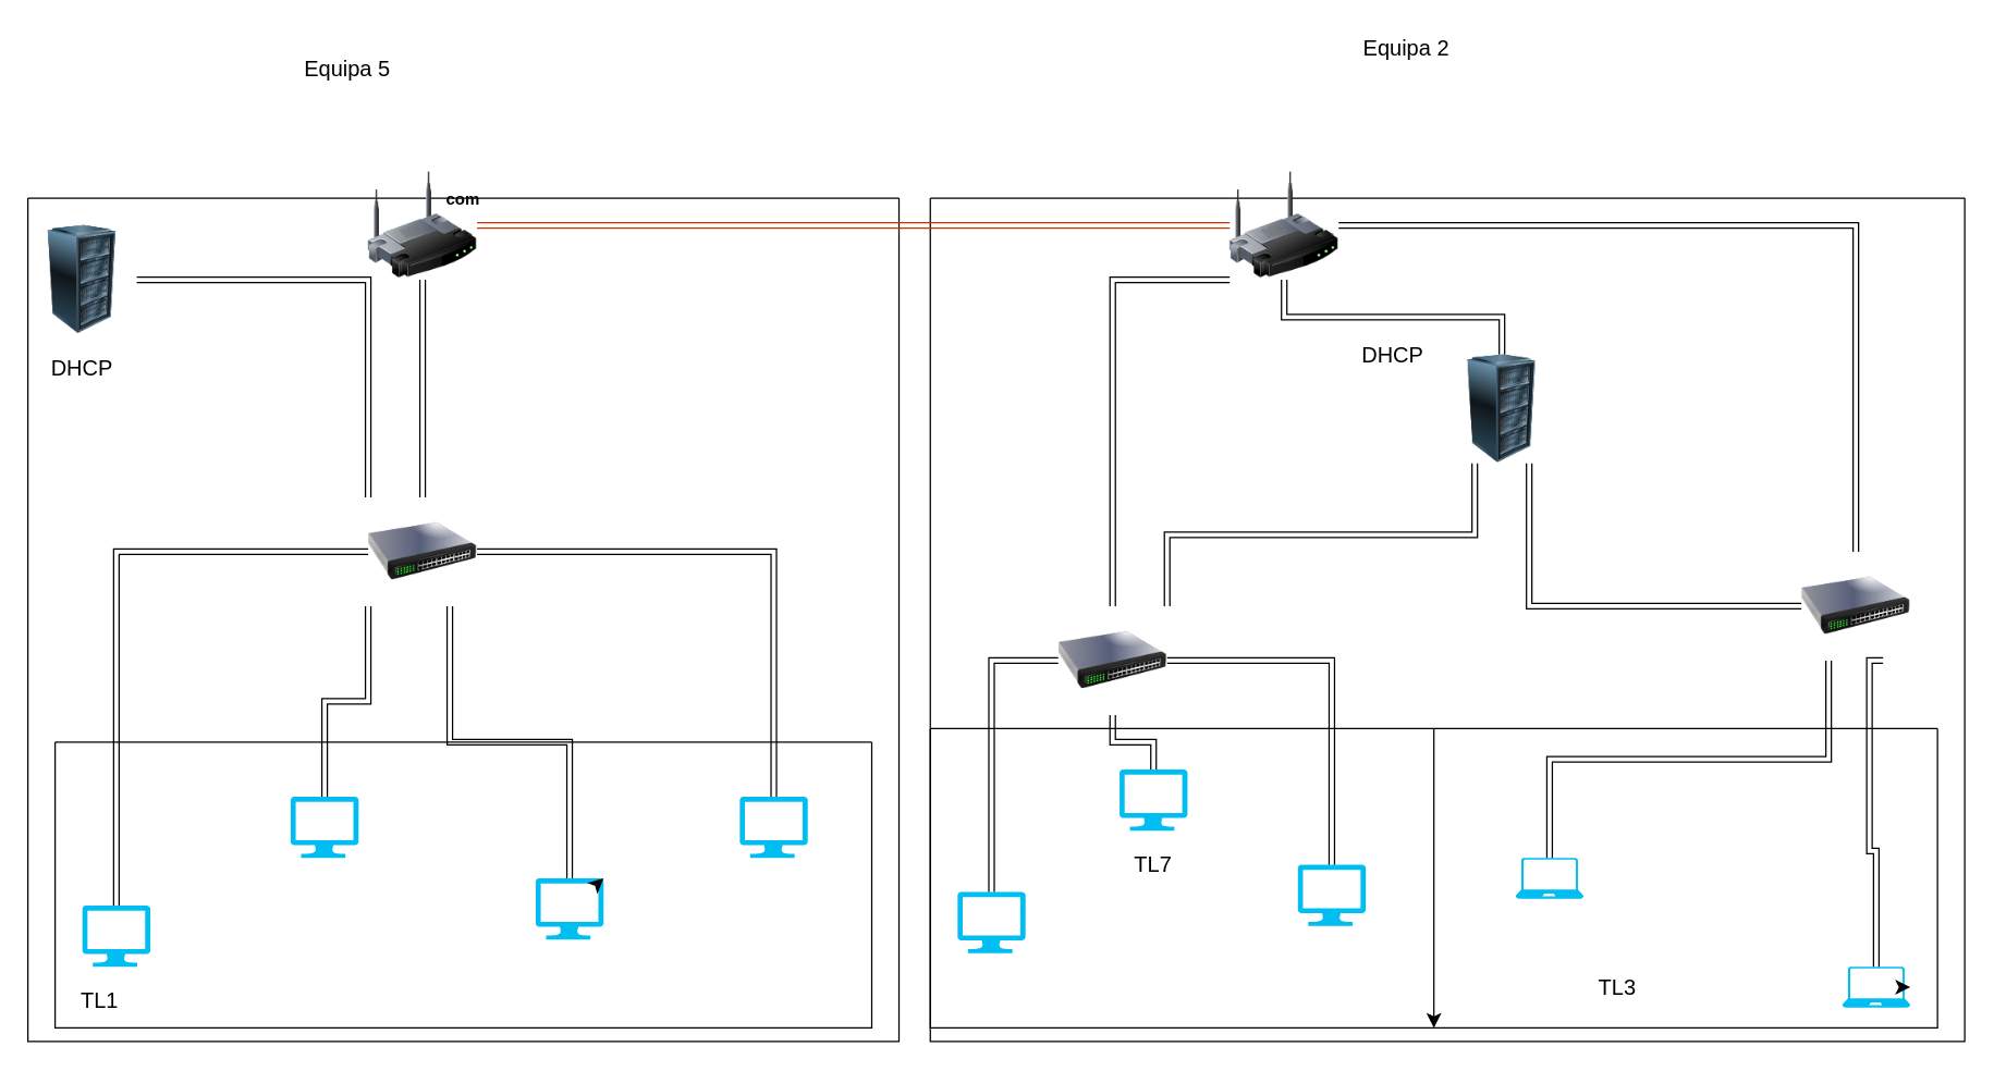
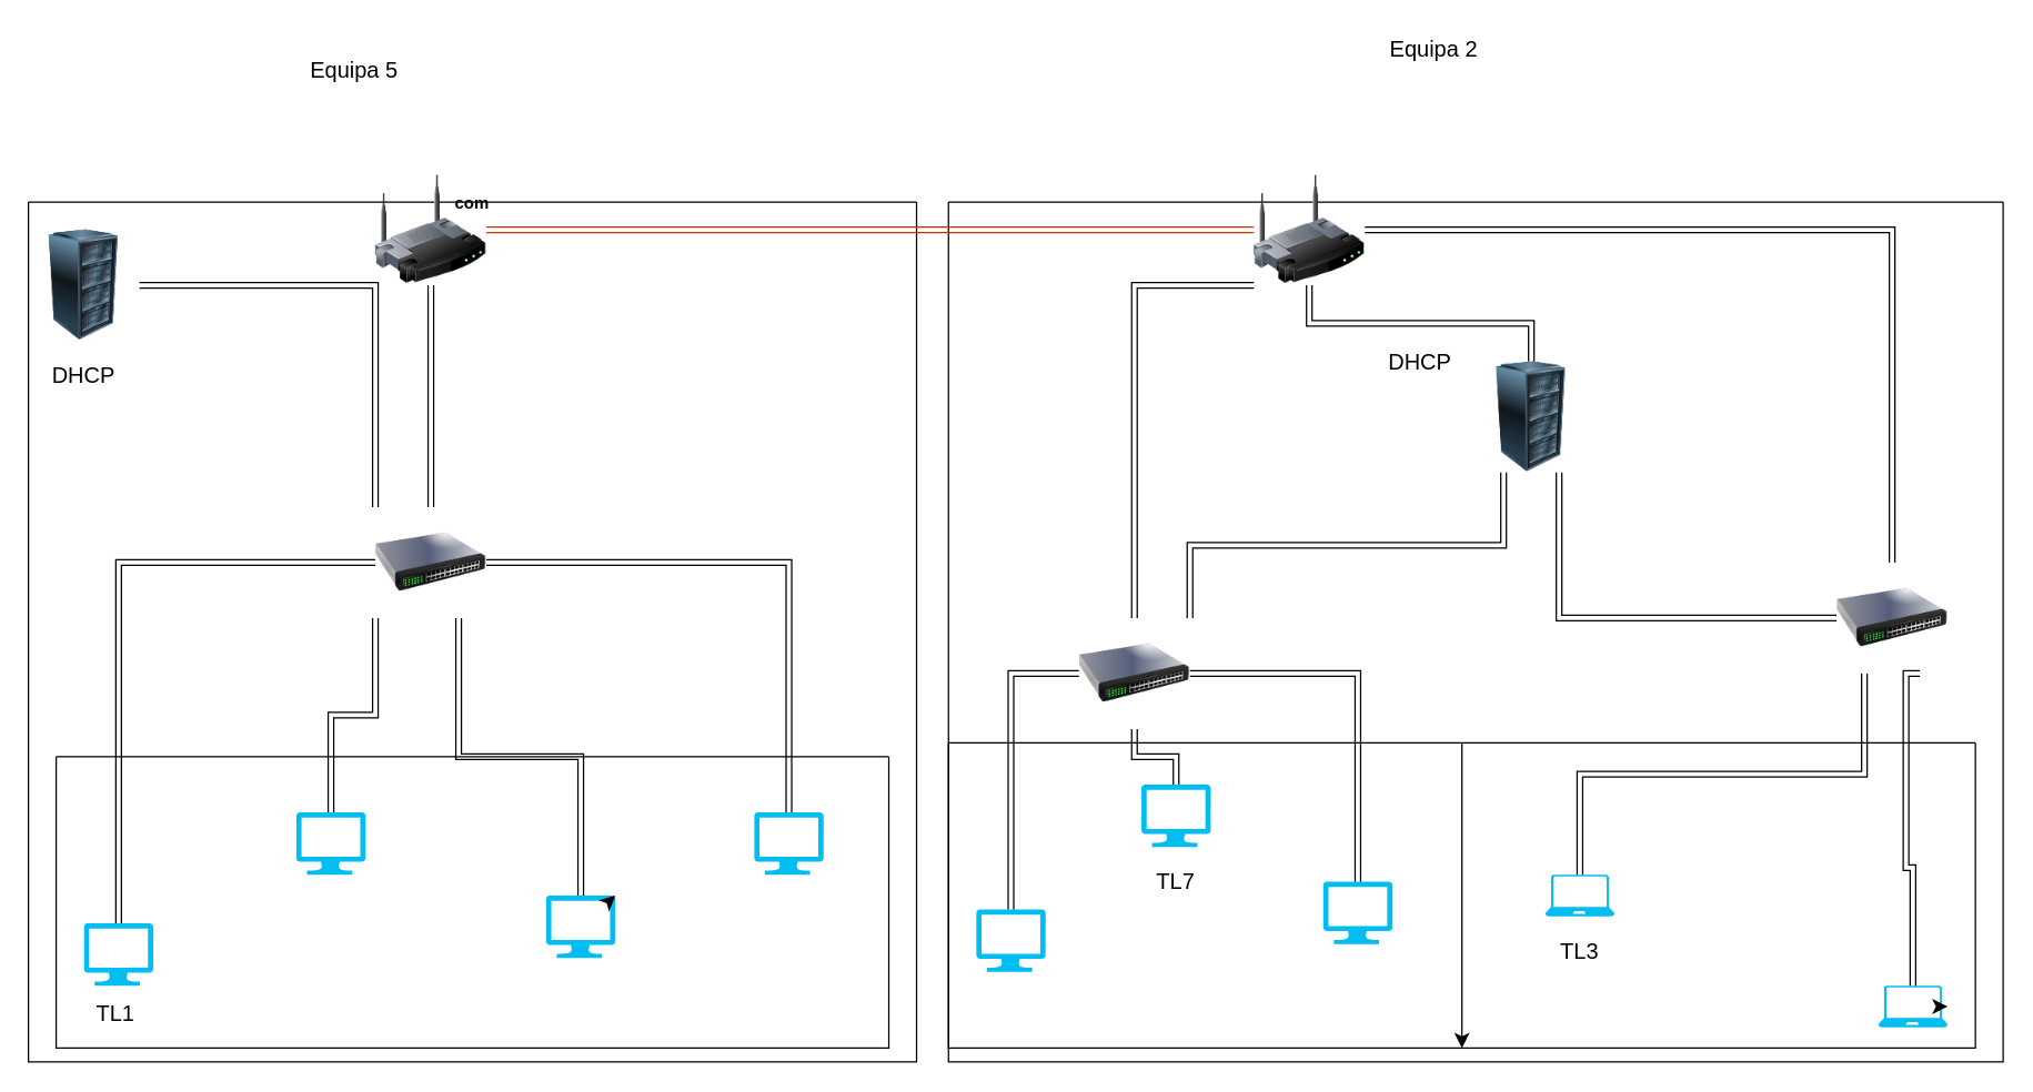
- <mxCell id="44" value="TL3" style="text;strokeColor=none;fillColor=none;html=1;align=center;verticalAlign=middle;whiteSpace=wrap;rounded=0;fontSize=16;" vertex="1" parent="36"><mxGeometry x="475" y="175" width="60" height="30" as="geometry" /></mxCell>
+ <mxCell id="44" value="TL3" style="text;strokeColor=none;fillColor=none;html=1;align=center;verticalAlign=middle;whiteSpace=wrap;rounded=0;fontSize=16;" vertex="1" parent="36"><mxGeometry x="425" y="135" width="60" height="30" as="geometry" /></mxCell>
- <mxCell id="19" value="TL1" style="text;strokeColor=none;fillColor=none;html=1;align=center;verticalAlign=middle;whiteSpace=wrap;rounded=0;fontSize=16;" vertex="1" parent="14"><mxGeometry x="3" y="175" width="60" height="30" as="geometry" /></mxCell>
+ <mxCell id="19" value="TL1" style="text;strokeColor=none;fillColor=none;html=1;align=center;verticalAlign=middle;whiteSpace=wrap;rounded=0;fontSize=16;" vertex="1" parent="14"><mxGeometry x="13" y="170" width="60" height="30" as="geometry" /></mxCell>
